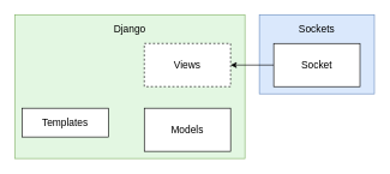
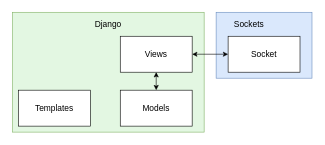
- <mxCell id="10" value="Sockets" style="text;html=1;strokeColor=none;fillColor=none;align=center;verticalAlign=middle;whiteSpace=wrap;rounded=0;fontSize=14;" vertex="1" parent="1"><mxGeometry x="420" y="30" width="40" height="20" as="geometry" /></mxCell>
+ <mxCell id="10" value="Sockets" style="text;html=1;strokeColor=none;fillColor=none;align=center;verticalAlign=middle;whiteSpace=wrap;rounded=0;fontSize=14;" vertex="1" parent="1"><mxGeometry x="395" y="30" width="40" height="20" as="geometry" /></mxCell>
- <mxCell id="4" value="Views" style="rounded=0;whiteSpace=wrap;html=1;fontSize=14;dashed=1;" vertex="1" parent="1"><mxGeometry x="200" y="60" width="120" height="60" as="geometry" /></mxCell>
+ <mxCell id="4" value="Views" style="rounded=0;whiteSpace=wrap;html=1;fontSize=14;" vertex="1" parent="1"><mxGeometry x="200" y="60" width="120" height="60" as="geometry" /></mxCell>
- <mxCell id="7" value="" style="endArrow=none;startArrow=classic;html=1;fontSize=14;entryX=0;entryY=0.5;entryDx=0;entryDy=0;" edge="1" parent="1" source="4" target="11"><mxGeometry width="50" height="50" relative="1" as="geometry"><mxPoint x="60" y="-60" as="sourcePoint" /><mxPoint x="60" y="110" as="targetPoint" /></mxGeometry></mxCell>
+ <mxCell id="7" value="" style="endArrow=classic;startArrow=classic;html=1;fontSize=14;entryX=0;entryY=0.5;entryDx=0;entryDy=0;" edge="1" parent="1" source="4" target="11"><mxGeometry width="50" height="50" relative="1" as="geometry"><mxPoint x="60" y="-60" as="sourcePoint" /><mxPoint x="60" y="110" as="targetPoint" /></mxGeometry></mxCell>
+ <mxCell id="8" value="" style="endArrow=classic;startArrow=classic;html=1;fontSize=14;" edge="1" parent="1" source="5" target="4"><mxGeometry width="50" height="50" relative="1" as="geometry"><mxPoint x="20" y="150" as="sourcePoint" /><mxPoint x="120" y="-40" as="targetPoint" /></mxGeometry></mxCell>
- <mxCell id="6" value="Templates" style="rounded=0;whiteSpace=wrap;html=1;fontSize=14;" vertex="1" parent="1"><mxGeometry x="30" y="150" width="120" height="40" as="geometry" /></mxCell>
+ <mxCell id="6" value="Templates" style="rounded=0;whiteSpace=wrap;html=1;fontSize=14;" vertex="1" parent="1"><mxGeometry x="30" y="150" width="120" height="60" as="geometry" /></mxCell>
